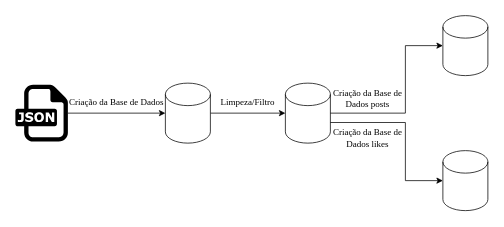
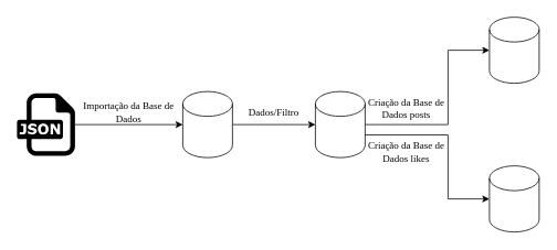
- <mxCell id="3" value="&lt;font face=&quot;Times New Roman&quot;&gt;Criação da Base de Dados&lt;/font&gt;" style="text;strokeColor=none;align=center;fillColor=none;html=1;verticalAlign=middle;whiteSpace=wrap;rounded=0;" vertex="1" parent="1"><mxGeometry x="90" y="125" width="130" height="20" as="geometry" /></mxCell>
+ <mxCell id="3" value="&lt;font face=&quot;Times New Roman&quot;&gt;Importação da Base de Dados&lt;/font&gt;" style="text;strokeColor=none;align=center;fillColor=none;html=1;verticalAlign=middle;whiteSpace=wrap;rounded=0;" vertex="1" parent="1"><mxGeometry x="90" y="125" width="130" height="20" as="geometry" /></mxCell>
- <mxCell id="8" value="&lt;font face=&quot;Times New Roman&quot;&gt;Limpeza/Filtro&lt;/font&gt;" style="text;strokeColor=none;align=center;fillColor=none;html=1;verticalAlign=middle;whiteSpace=wrap;rounded=0;" vertex="1" parent="1"><mxGeometry x="280" y="130" width="100" height="10" as="geometry" /></mxCell>
+ <mxCell id="8" value="&lt;font face=&quot;Times New Roman&quot;&gt;Dados/Filtro&lt;/font&gt;" style="text;strokeColor=none;align=center;fillColor=none;html=1;verticalAlign=middle;whiteSpace=wrap;rounded=0;" vertex="1" parent="1"><mxGeometry x="280" y="130" width="100" height="10" as="geometry" /></mxCell>
